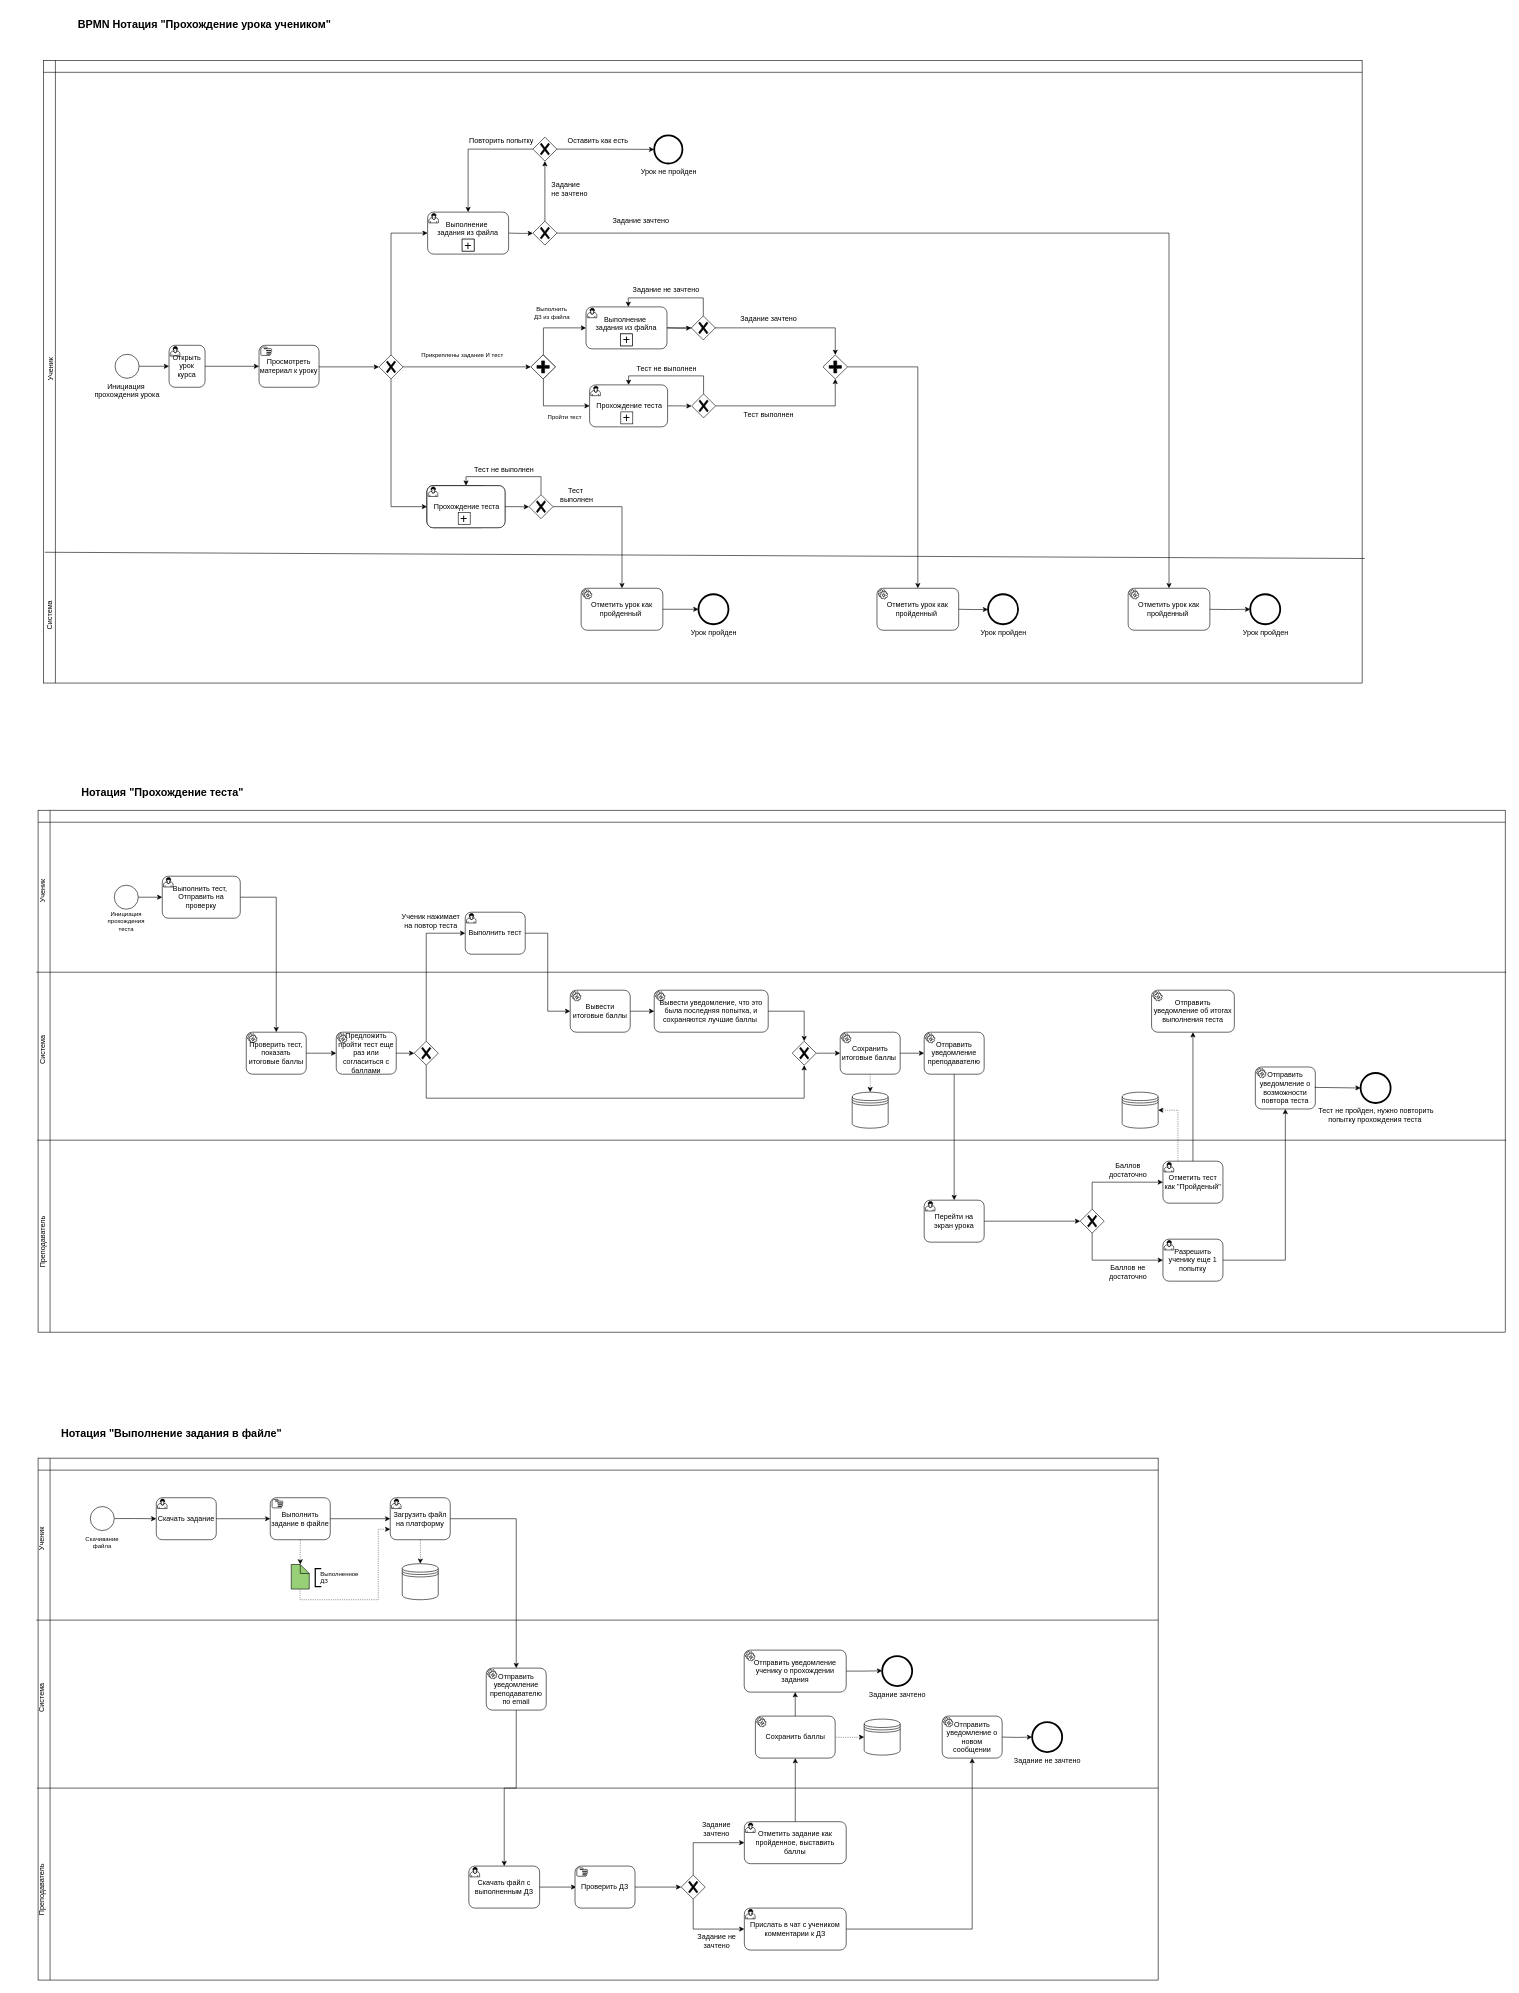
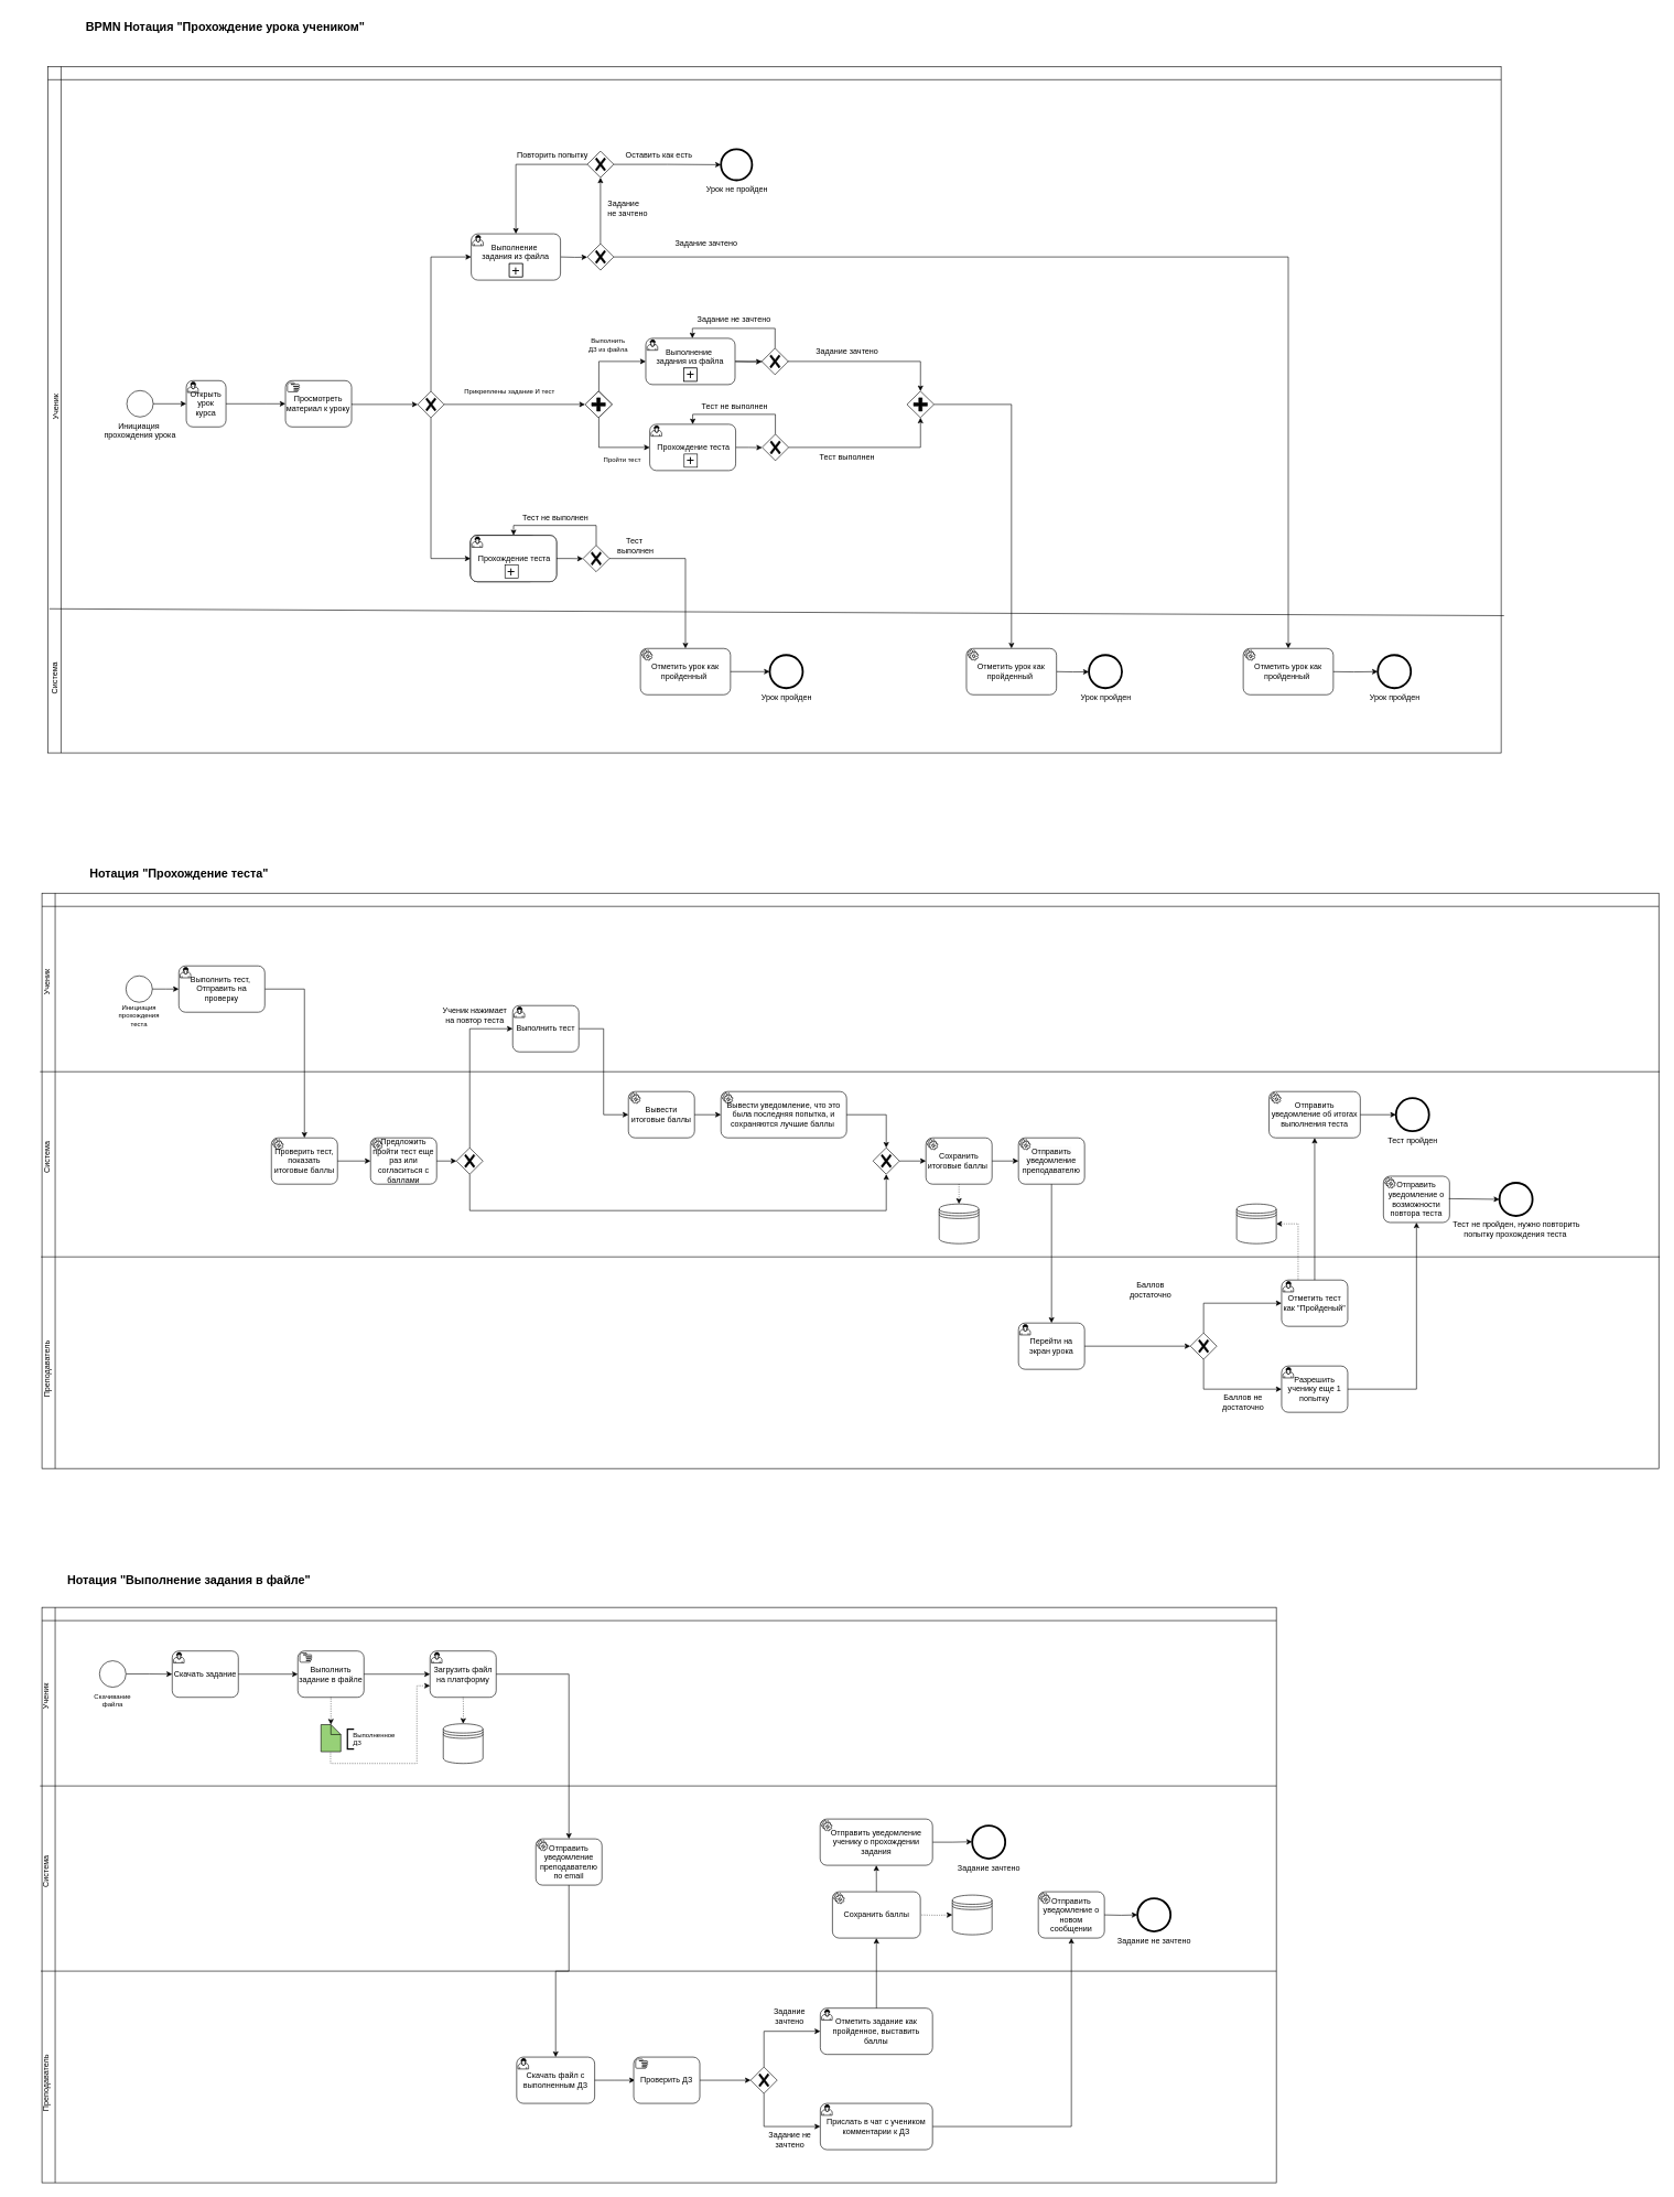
+ <mxCell id="57" style="edgeStyle=orthogonalEdgeStyle;rounded=0;orthogonalLoop=1;jettySize=auto;html=1;exitX=1;exitY=0.5;exitDx=0;exitDy=0;exitPerimeter=0;entryX=0;entryY=0.5;entryDx=0;entryDy=0;entryPerimeter=0;" edge="1" parent="1" source="48" target="51"><mxGeometry relative="1" as="geometry" /></mxCell>
+ <mxCell id="51" value="&lt;div&gt;Тест пройден&lt;/div&gt;" style="points=[[0.145,0.145,0],[0.5,0,0],[0.855,0.145,0],[1,0.5,0],[0.855,0.855,0],[0.5,1,0],[0.145,0.855,0],[0,0.5,0]];shape=mxgraph.bpmn.event;html=1;verticalLabelPosition=bottom;labelBackgroundColor=#ffffff;verticalAlign=top;align=center;perimeter=ellipsePerimeter;outlineConnect=0;aspect=fixed;outline=end;symbol=terminate2;" parent="1" vertex="1"><mxGeometry x="2111" y="1660" width="50" height="50" as="geometry" /></mxCell>
- <mxCell id="45" value="Баллов достаточно" style="text;strokeColor=none;align=center;fillColor=none;html=1;verticalAlign=middle;whiteSpace=wrap;rounded=0;" parent="1" vertex="1"><mxGeometry x="1850" y="1935" width="60" height="30" as="geometry" /></mxCell>
+ <mxCell id="45" value="Баллов достаточно" style="text;strokeColor=none;align=center;fillColor=none;html=1;verticalAlign=middle;whiteSpace=wrap;rounded=0;" parent="1" vertex="1"><mxGeometry x="1710" y="1935" width="60" height="30" as="geometry" /></mxCell>
